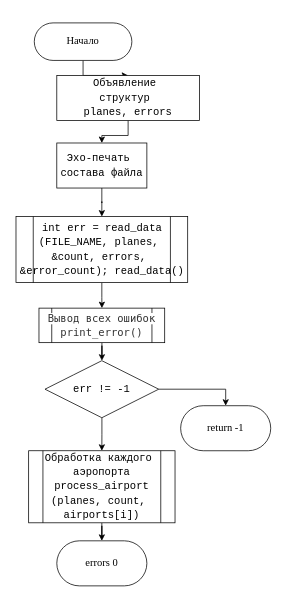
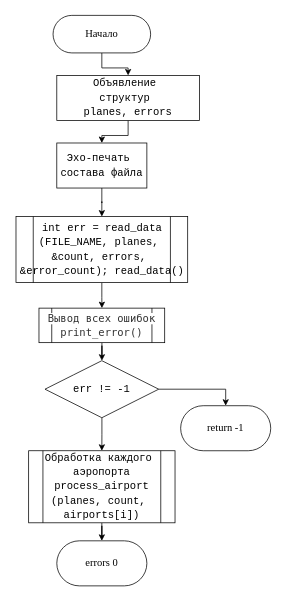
- <mxCell id="3" value="&lt;font style=&quot;background-color: light-dark(#ffffff, var(--ge-dark-color, #121212));&quot;&gt;Начало&lt;/font&gt;" style="rounded=1;whiteSpace=wrap;html=1;arcSize=50;fontFamily=Consolas;fontSize=14;" vertex="1" parent="1"><mxGeometry x="45" y="30" width="130" height="50" as="geometry" /></mxCell>
+ <mxCell id="3" value="&lt;font style=&quot;background-color: light-dark(#ffffff, var(--ge-dark-color, #121212));&quot;&gt;Начало&lt;/font&gt;" style="rounded=1;whiteSpace=wrap;html=1;arcSize=50;fontFamily=Consolas;fontSize=14;" vertex="1" parent="1"><mxGeometry x="70" y="20" width="130" height="50" as="geometry" /></mxCell>
